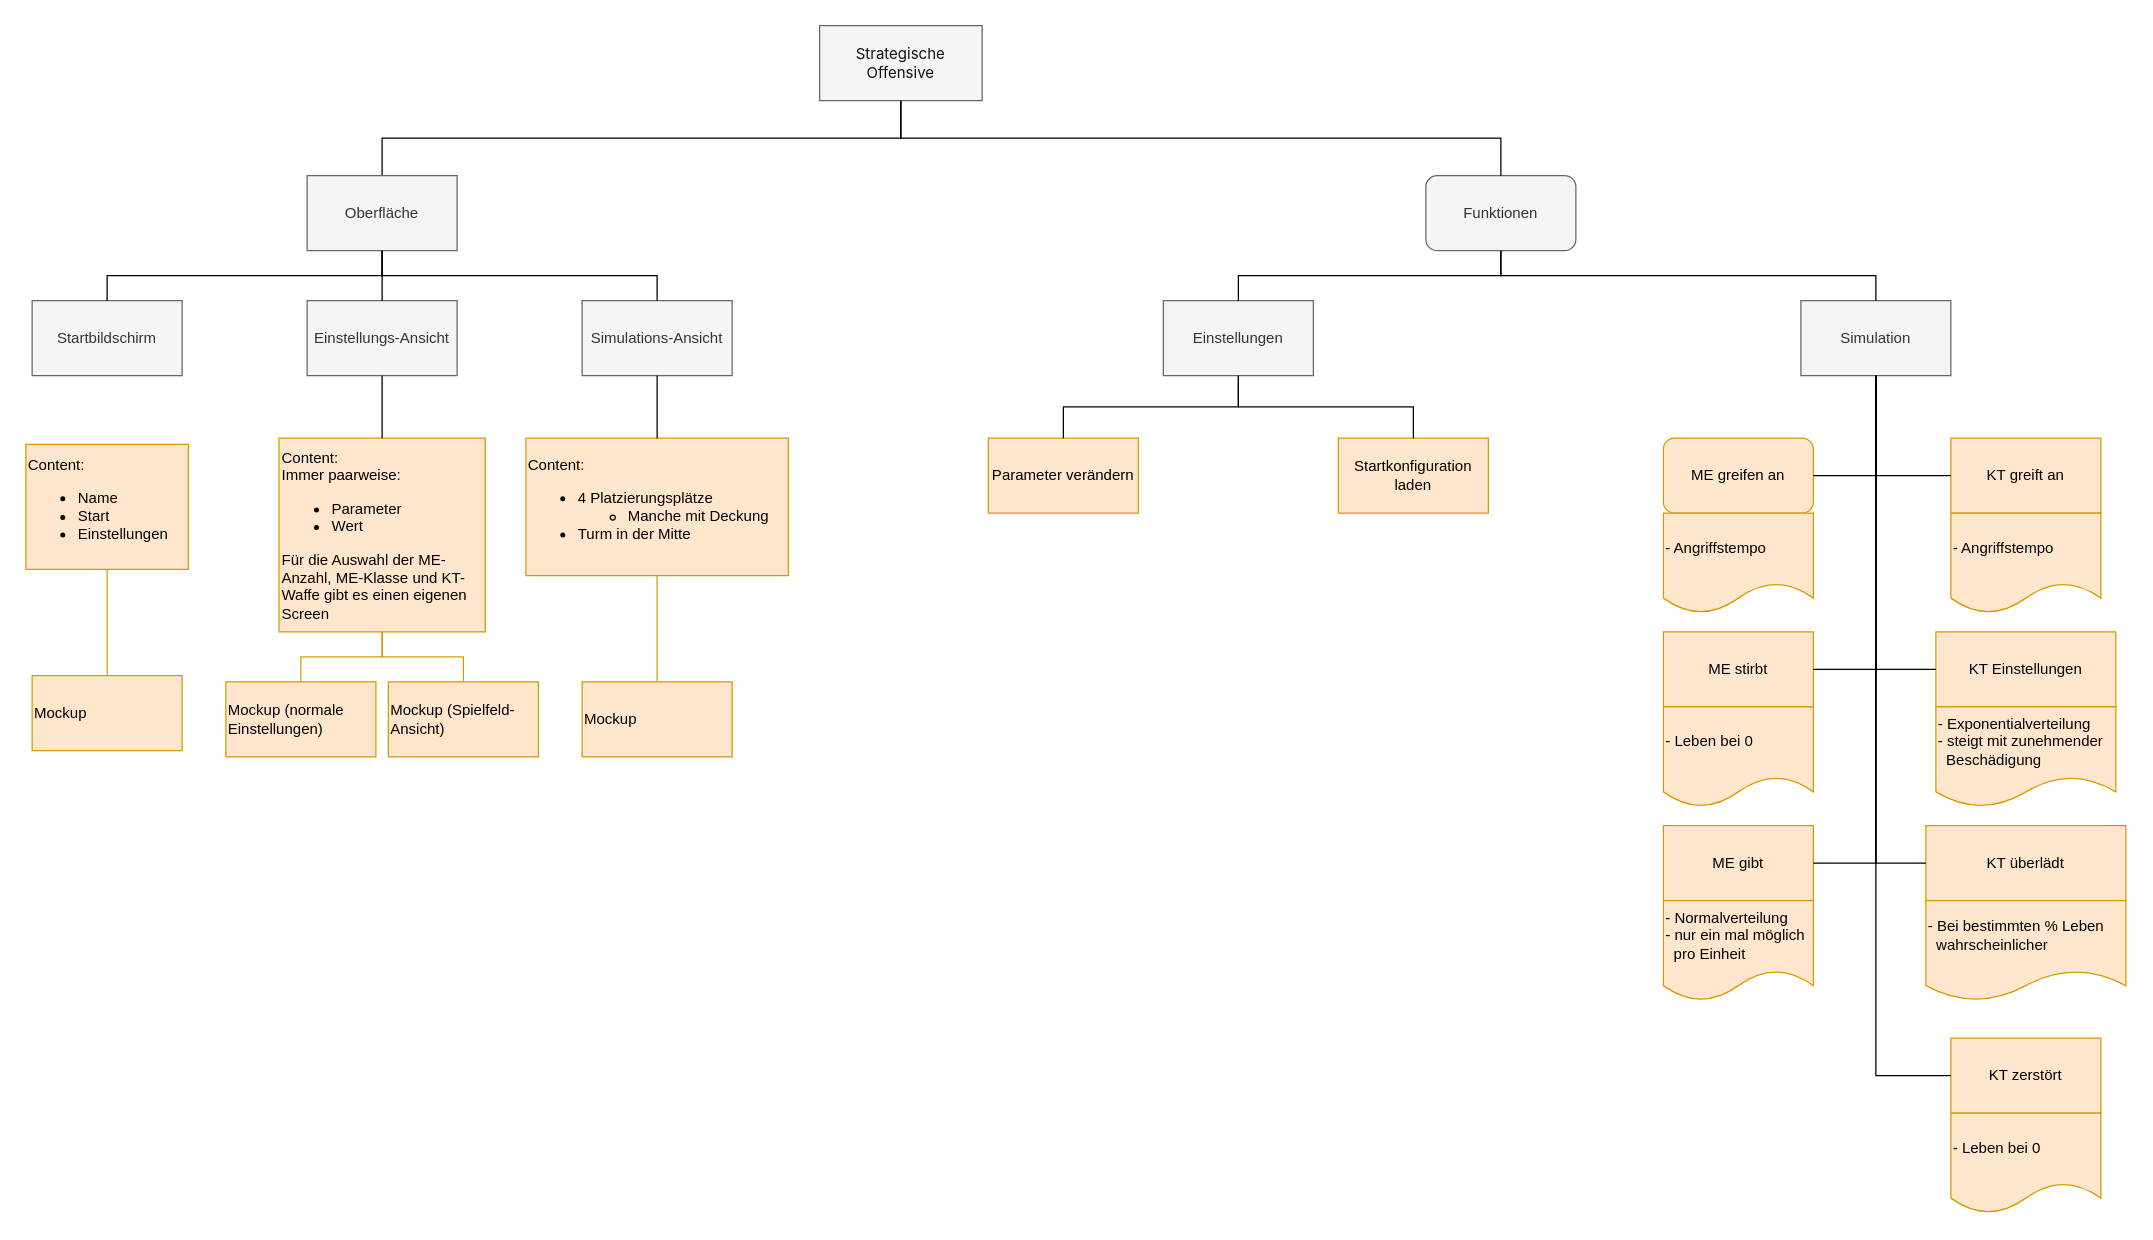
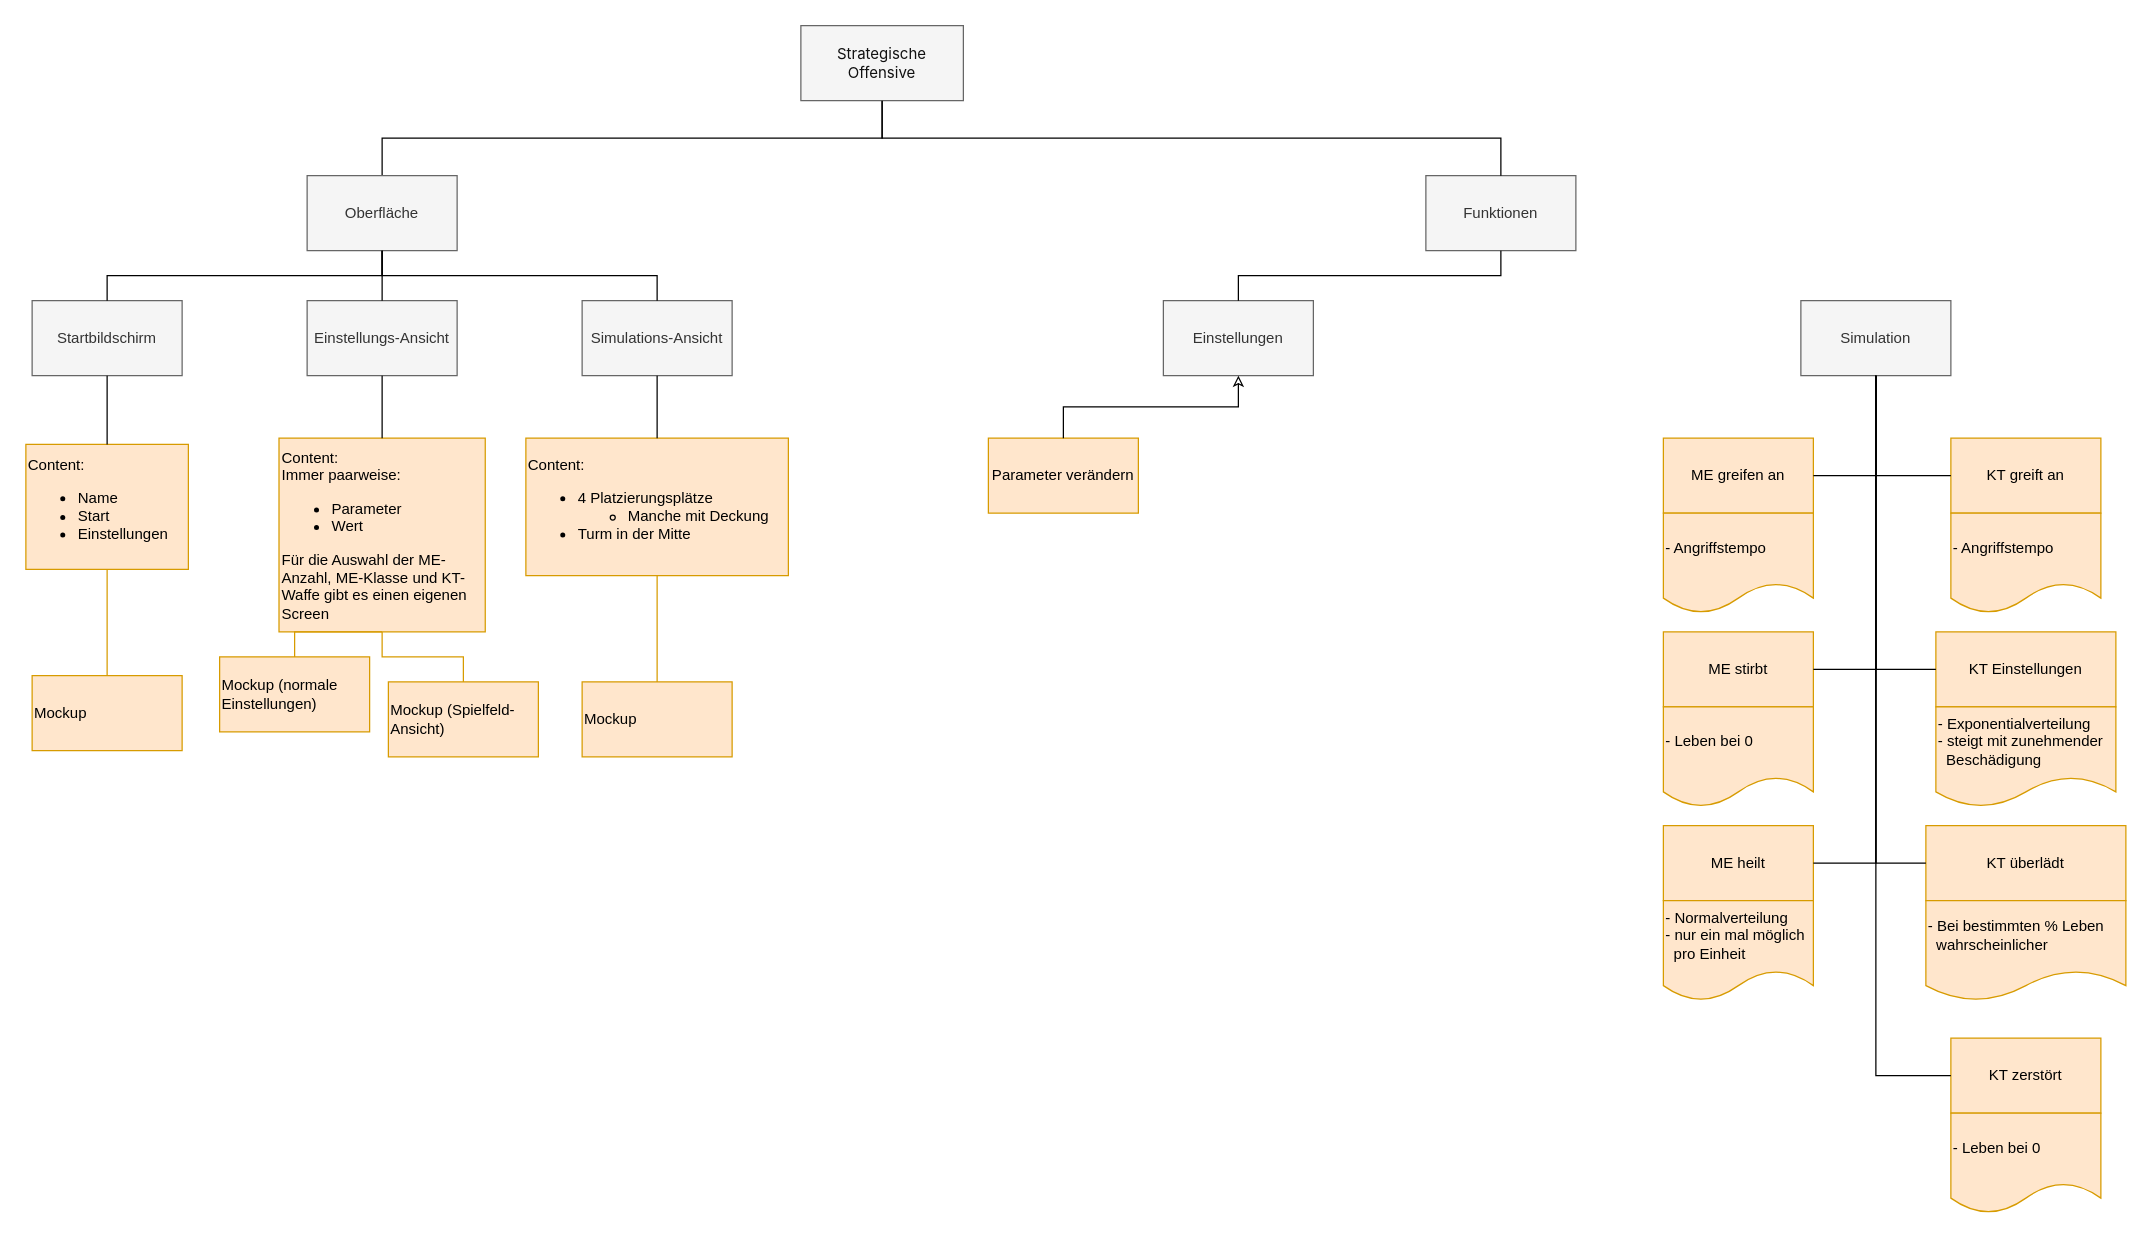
- <mxCell id="3" value="&lt;div style=&quot;&quot;&gt;&lt;font style=&quot;font-size: 12px;&quot; face=&quot;-apple-system, Roboto, SegoeUI, Segoe UI, Helvetica Neue, Helvetica, Microsoft YaHei, Meiryo UI, Meiryo, Arial Unicode MS, sans-serif&quot; color=&quot;#111111&quot;&gt;Strategische Offensive&lt;/font&gt;&lt;/div&gt;" style="rounded=0;whiteSpace=wrap;html=1;align=center;fillColor=#f5f5f5;strokeColor=#666666;fontColor=#333333;" vertex="1" parent="1"><mxGeometry x="655" y="20" width="130" height="60" as="geometry" /></mxCell>
+ <mxCell id="3" value="&lt;div style=&quot;&quot;&gt;&lt;font style=&quot;font-size: 12px;&quot; face=&quot;-apple-system, Roboto, SegoeUI, Segoe UI, Helvetica Neue, Helvetica, Microsoft YaHei, Meiryo UI, Meiryo, Arial Unicode MS, sans-serif&quot; color=&quot;#111111&quot;&gt;Strategische Offensive&lt;/font&gt;&lt;/div&gt;" style="rounded=0;whiteSpace=wrap;html=1;align=center;fillColor=#f5f5f5;strokeColor=#666666;fontColor=#333333;" vertex="1" parent="1"><mxGeometry x="640" y="20" width="130" height="60" as="geometry" /></mxCell>
- <mxCell id="5" value="Funktionen" style="whiteSpace=wrap;html=1;fillColor=#f5f5f5;fontColor=#333333;strokeColor=#666666;rounded=1;" vertex="1" parent="1"><mxGeometry x="1140" y="140" width="120" height="60" as="geometry" /></mxCell>
+ <mxCell id="5" value="Funktionen" style="rounded=0;whiteSpace=wrap;html=1;fillColor=#f5f5f5;fontColor=#333333;strokeColor=#666666;" vertex="1" parent="1"><mxGeometry x="1140" y="140" width="120" height="60" as="geometry" /></mxCell>
- <mxCell id="32" style="edgeStyle=orthogonalEdgeStyle;rounded=0;orthogonalLoop=1;jettySize=auto;html=1;endArrow=none;endFill=0;exitX=0.5;exitY=0;exitDx=0;exitDy=0;entryX=0.5;entryY=1;entryDx=0;entryDy=0;" edge="1" parent="1" source="25" target="5"><mxGeometry relative="1" as="geometry"><mxPoint x="1140" y="360" as="sourcePoint" /><mxPoint x="1000" y="310" as="targetPoint" /></mxGeometry></mxCell>
- <mxCell id="30" style="edgeStyle=orthogonalEdgeStyle;rounded=0;orthogonalLoop=1;jettySize=auto;html=1;endArrow=none;endFill=0;exitX=0.5;exitY=0;exitDx=0;exitDy=0;entryX=0.5;entryY=1;entryDx=0;entryDy=0;" edge="1" parent="1" source="26" target="24"><mxGeometry relative="1" as="geometry"><mxPoint x="725" y="100" as="sourcePoint" /><mxPoint x="1380" y="160" as="targetPoint" /></mxGeometry></mxCell>
+ <mxCell id="30" style="edgeStyle=orthogonalEdgeStyle;rounded=0;orthogonalLoop=1;jettySize=auto;html=1;endArrow=classic;endFill=0;exitX=0.5;exitY=0;exitDx=0;exitDy=0;entryX=0.5;entryY=1;entryDx=0;entryDy=0;" edge="1" parent="1" source="26" target="24"><mxGeometry relative="1" as="geometry"><mxPoint x="725" y="100" as="sourcePoint" /><mxPoint x="1380" y="160" as="targetPoint" /></mxGeometry></mxCell>
- <mxCell id="31" style="edgeStyle=orthogonalEdgeStyle;rounded=0;orthogonalLoop=1;jettySize=auto;html=1;endArrow=none;endFill=0;exitX=0.5;exitY=0;exitDx=0;exitDy=0;entryX=0.5;entryY=1;entryDx=0;entryDy=0;" edge="1" parent="1" source="27" target="24"><mxGeometry relative="1" as="geometry"><mxPoint x="860" y="360" as="sourcePoint" /><mxPoint x="1000" y="310" as="targetPoint" /></mxGeometry></mxCell>
+ <mxCell id="18" style="edgeStyle=orthogonalEdgeStyle;rounded=0;orthogonalLoop=1;jettySize=auto;html=1;endArrow=none;endFill=0;entryX=0.5;entryY=0;entryDx=0;entryDy=0;exitX=0.5;exitY=1;exitDx=0;exitDy=0;" edge="1" parent="1" source="6" target="9"><mxGeometry relative="1" as="geometry"><mxPoint x="325" y="220" as="sourcePoint" /><mxPoint x="325" y="260" as="targetPoint" /></mxGeometry></mxCell>
- <mxCell id="27" value="Startkonfiguration laden" style="rounded=0;whiteSpace=wrap;html=1;fillColor=#ffe6cc;strokeColor=#d79b00;" vertex="1" parent="1"><mxGeometry x="1070" y="350" width="120" height="60" as="geometry" /></mxCell>
- <mxCell id="34" value="ME greifen an" style="whiteSpace=wrap;html=1;fillColor=#ffe6cc;strokeColor=#d79b00;rounded=1;" vertex="1" parent="33"><mxGeometry width="120" height="60" as="geometry" /></mxCell>
+ <mxCell id="34" value="ME greifen an" style="rounded=0;whiteSpace=wrap;html=1;fillColor=#ffe6cc;strokeColor=#d79b00;" vertex="1" parent="33"><mxGeometry width="120" height="60" as="geometry" /></mxCell>
- <mxCell id="12" value="&lt;div style=&quot;&quot;&gt;Mockup (normale Einstellungen)&lt;/div&gt;" style="rounded=0;whiteSpace=wrap;html=1;align=left;fillColor=#ffe6cc;strokeColor=#d79b00;" vertex="1" parent="1"><mxGeometry x="180" y="545" width="120" height="60" as="geometry" /></mxCell>
+ <mxCell id="12" value="&lt;div style=&quot;&quot;&gt;Mockup (normale Einstellungen)&lt;/div&gt;" style="rounded=0;whiteSpace=wrap;html=1;align=left;fillColor=#ffe6cc;strokeColor=#d79b00;" vertex="1" parent="1"><mxGeometry x="175" y="525" width="120" height="60" as="geometry" /></mxCell>
- <mxCell id="40" value="ME gibt" style="rounded=0;whiteSpace=wrap;html=1;fillColor=#ffe6cc;strokeColor=#d79b00;" vertex="1" parent="39"><mxGeometry width="120" height="60" as="geometry" /></mxCell>
+ <mxCell id="40" value="ME heilt" style="rounded=0;whiteSpace=wrap;html=1;fillColor=#ffe6cc;strokeColor=#d79b00;" vertex="1" parent="39"><mxGeometry width="120" height="60" as="geometry" /></mxCell>
